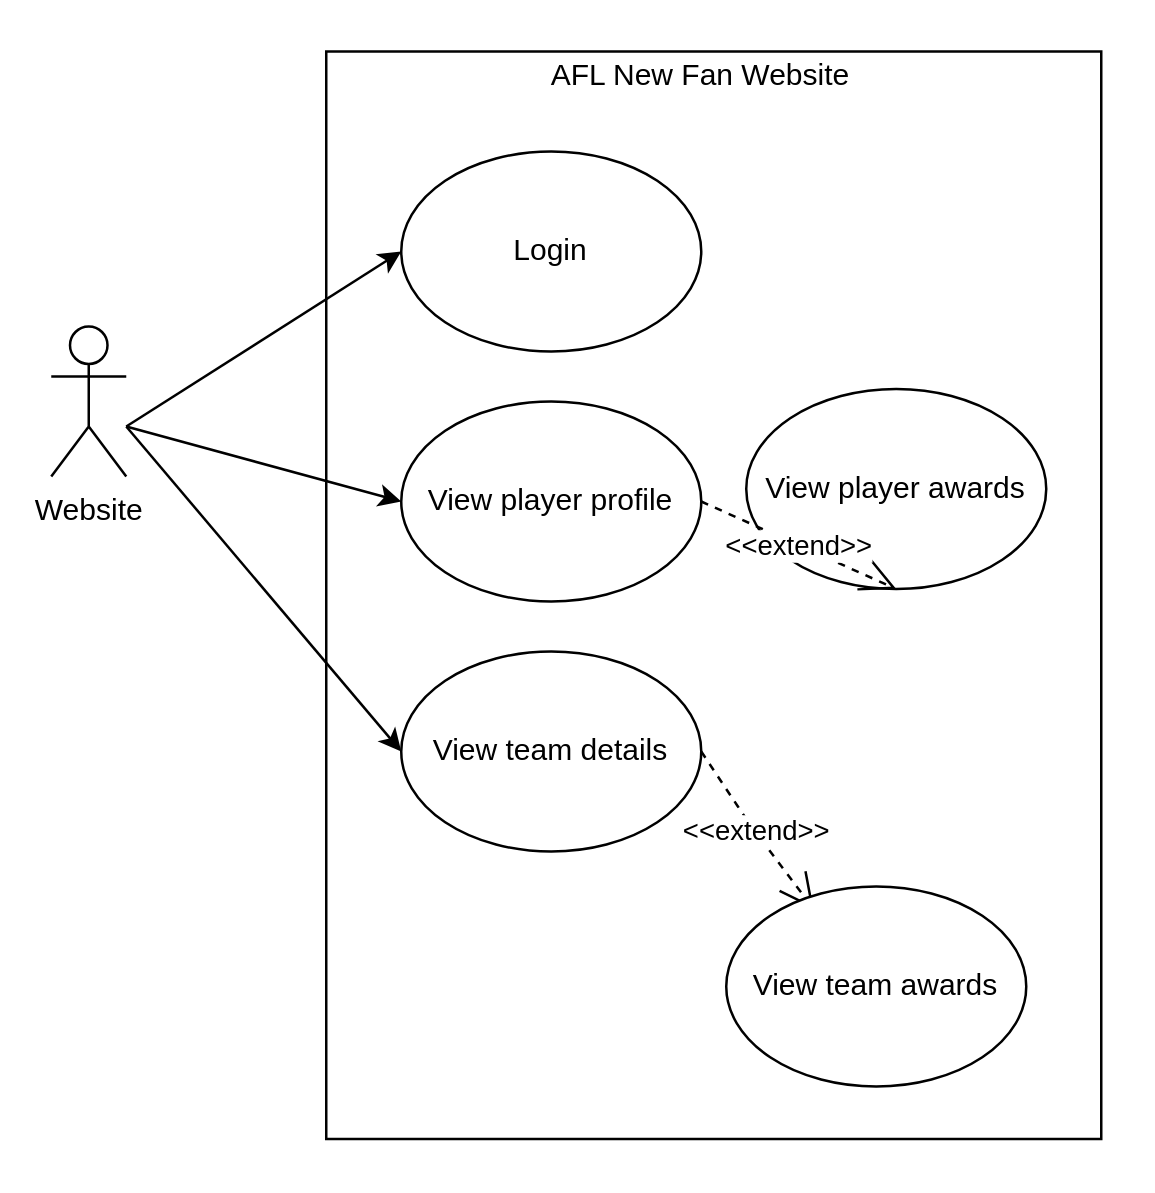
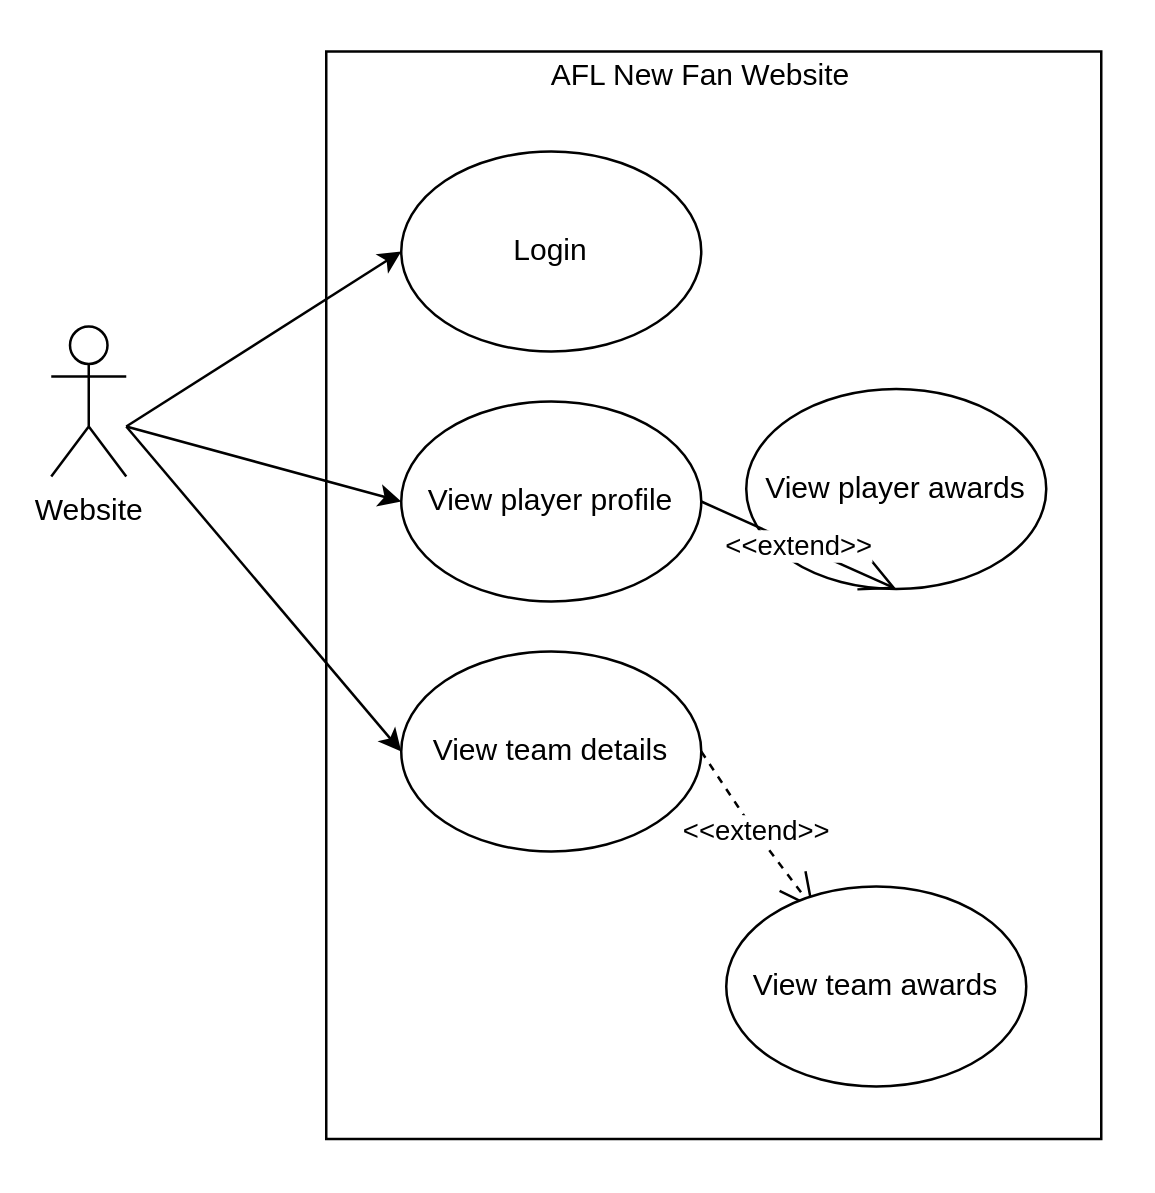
- <mxCell id="13" value="&amp;lt;&amp;lt;extend&amp;gt;&amp;gt;" parent="1" style="endArrow=open;endSize=12;dashed=1;html=1;entryX=0.5;entryY=1;entryDx=0;entryDy=0;exitX=1;exitY=0.5;exitDx=0;exitDy=0;" edge="1" target="6" source="8"><mxGeometry as="geometry" width="160" relative="1"><mxPoint as="sourcePoint" y="222" x="290" /><mxPoint as="targetPoint" y="212" x="320" /><Array as="points" /></mxGeometry></mxCell>
+ <mxCell id="13" value="&amp;lt;&amp;lt;extend&amp;gt;&amp;gt;" parent="1" style="endArrow=open;endSize=12;dashed=0;html=1;entryX=0.5;entryY=1;entryDx=0;entryDy=0;exitX=1;exitY=0.5;exitDx=0;exitDy=0;" edge="1" target="6" source="8"><mxGeometry as="geometry" width="160" relative="1"><mxPoint as="sourcePoint" y="222" x="290" /><mxPoint as="targetPoint" y="212" x="320" /><Array as="points" /></mxGeometry></mxCell>
